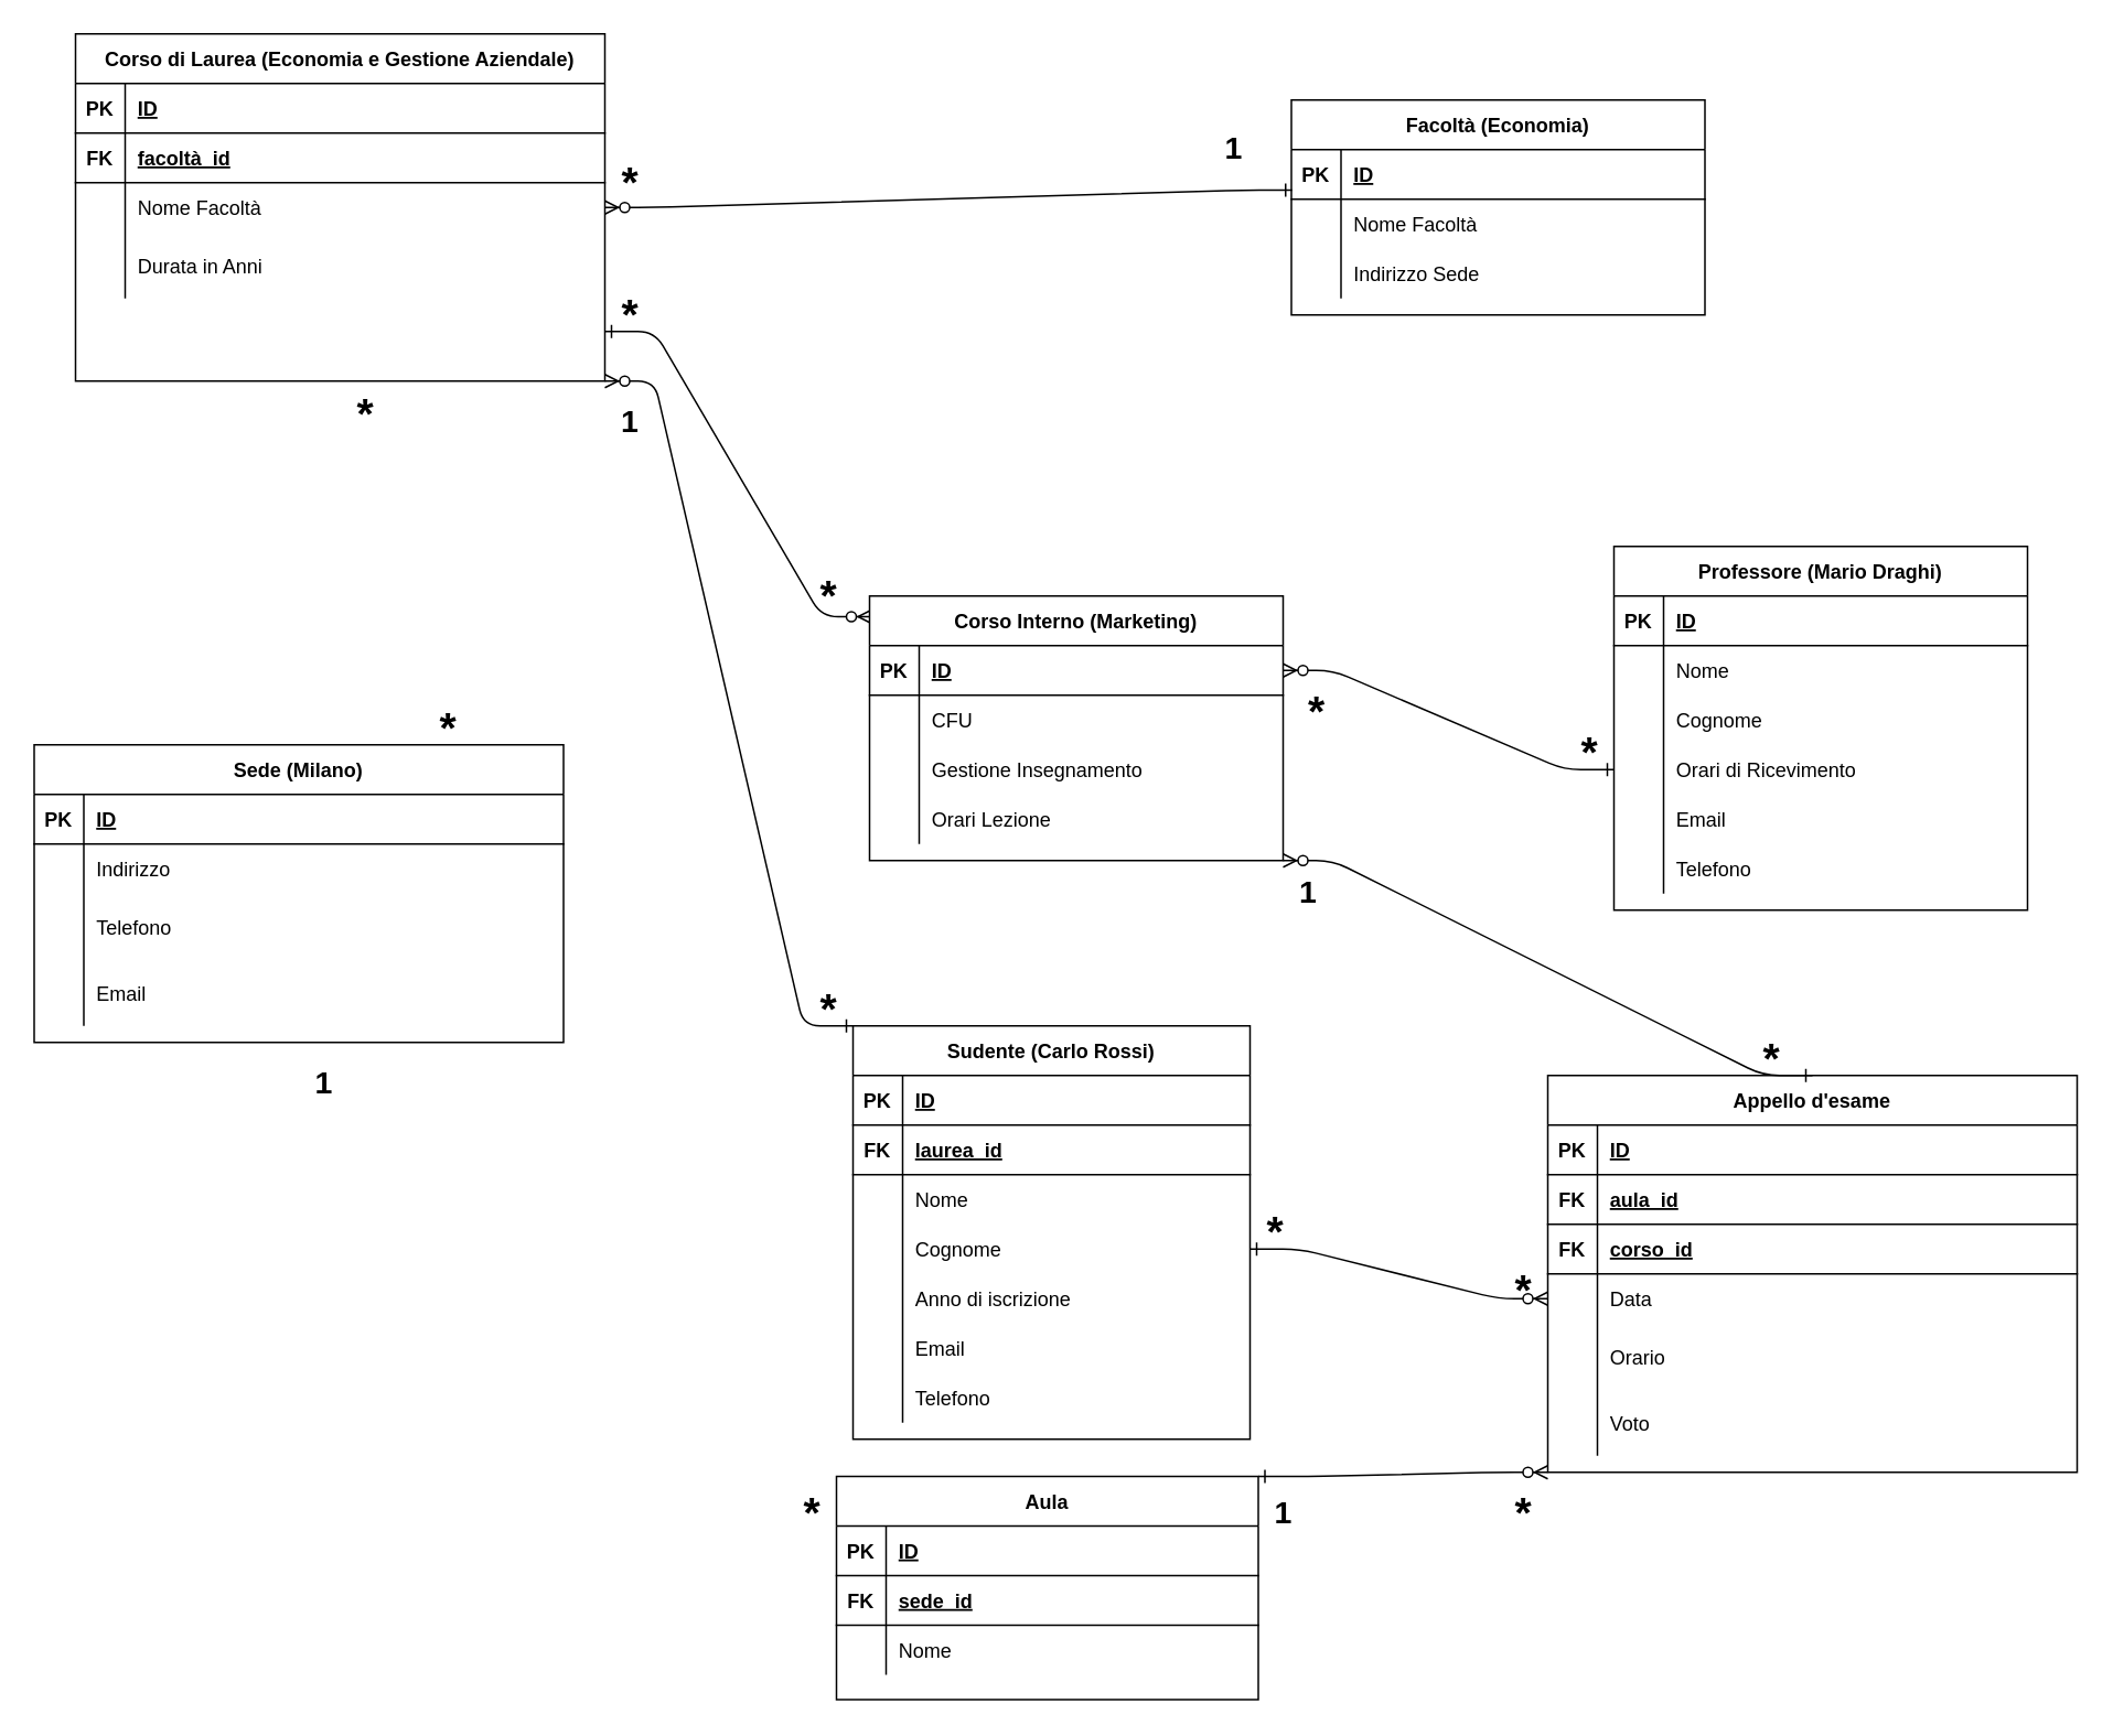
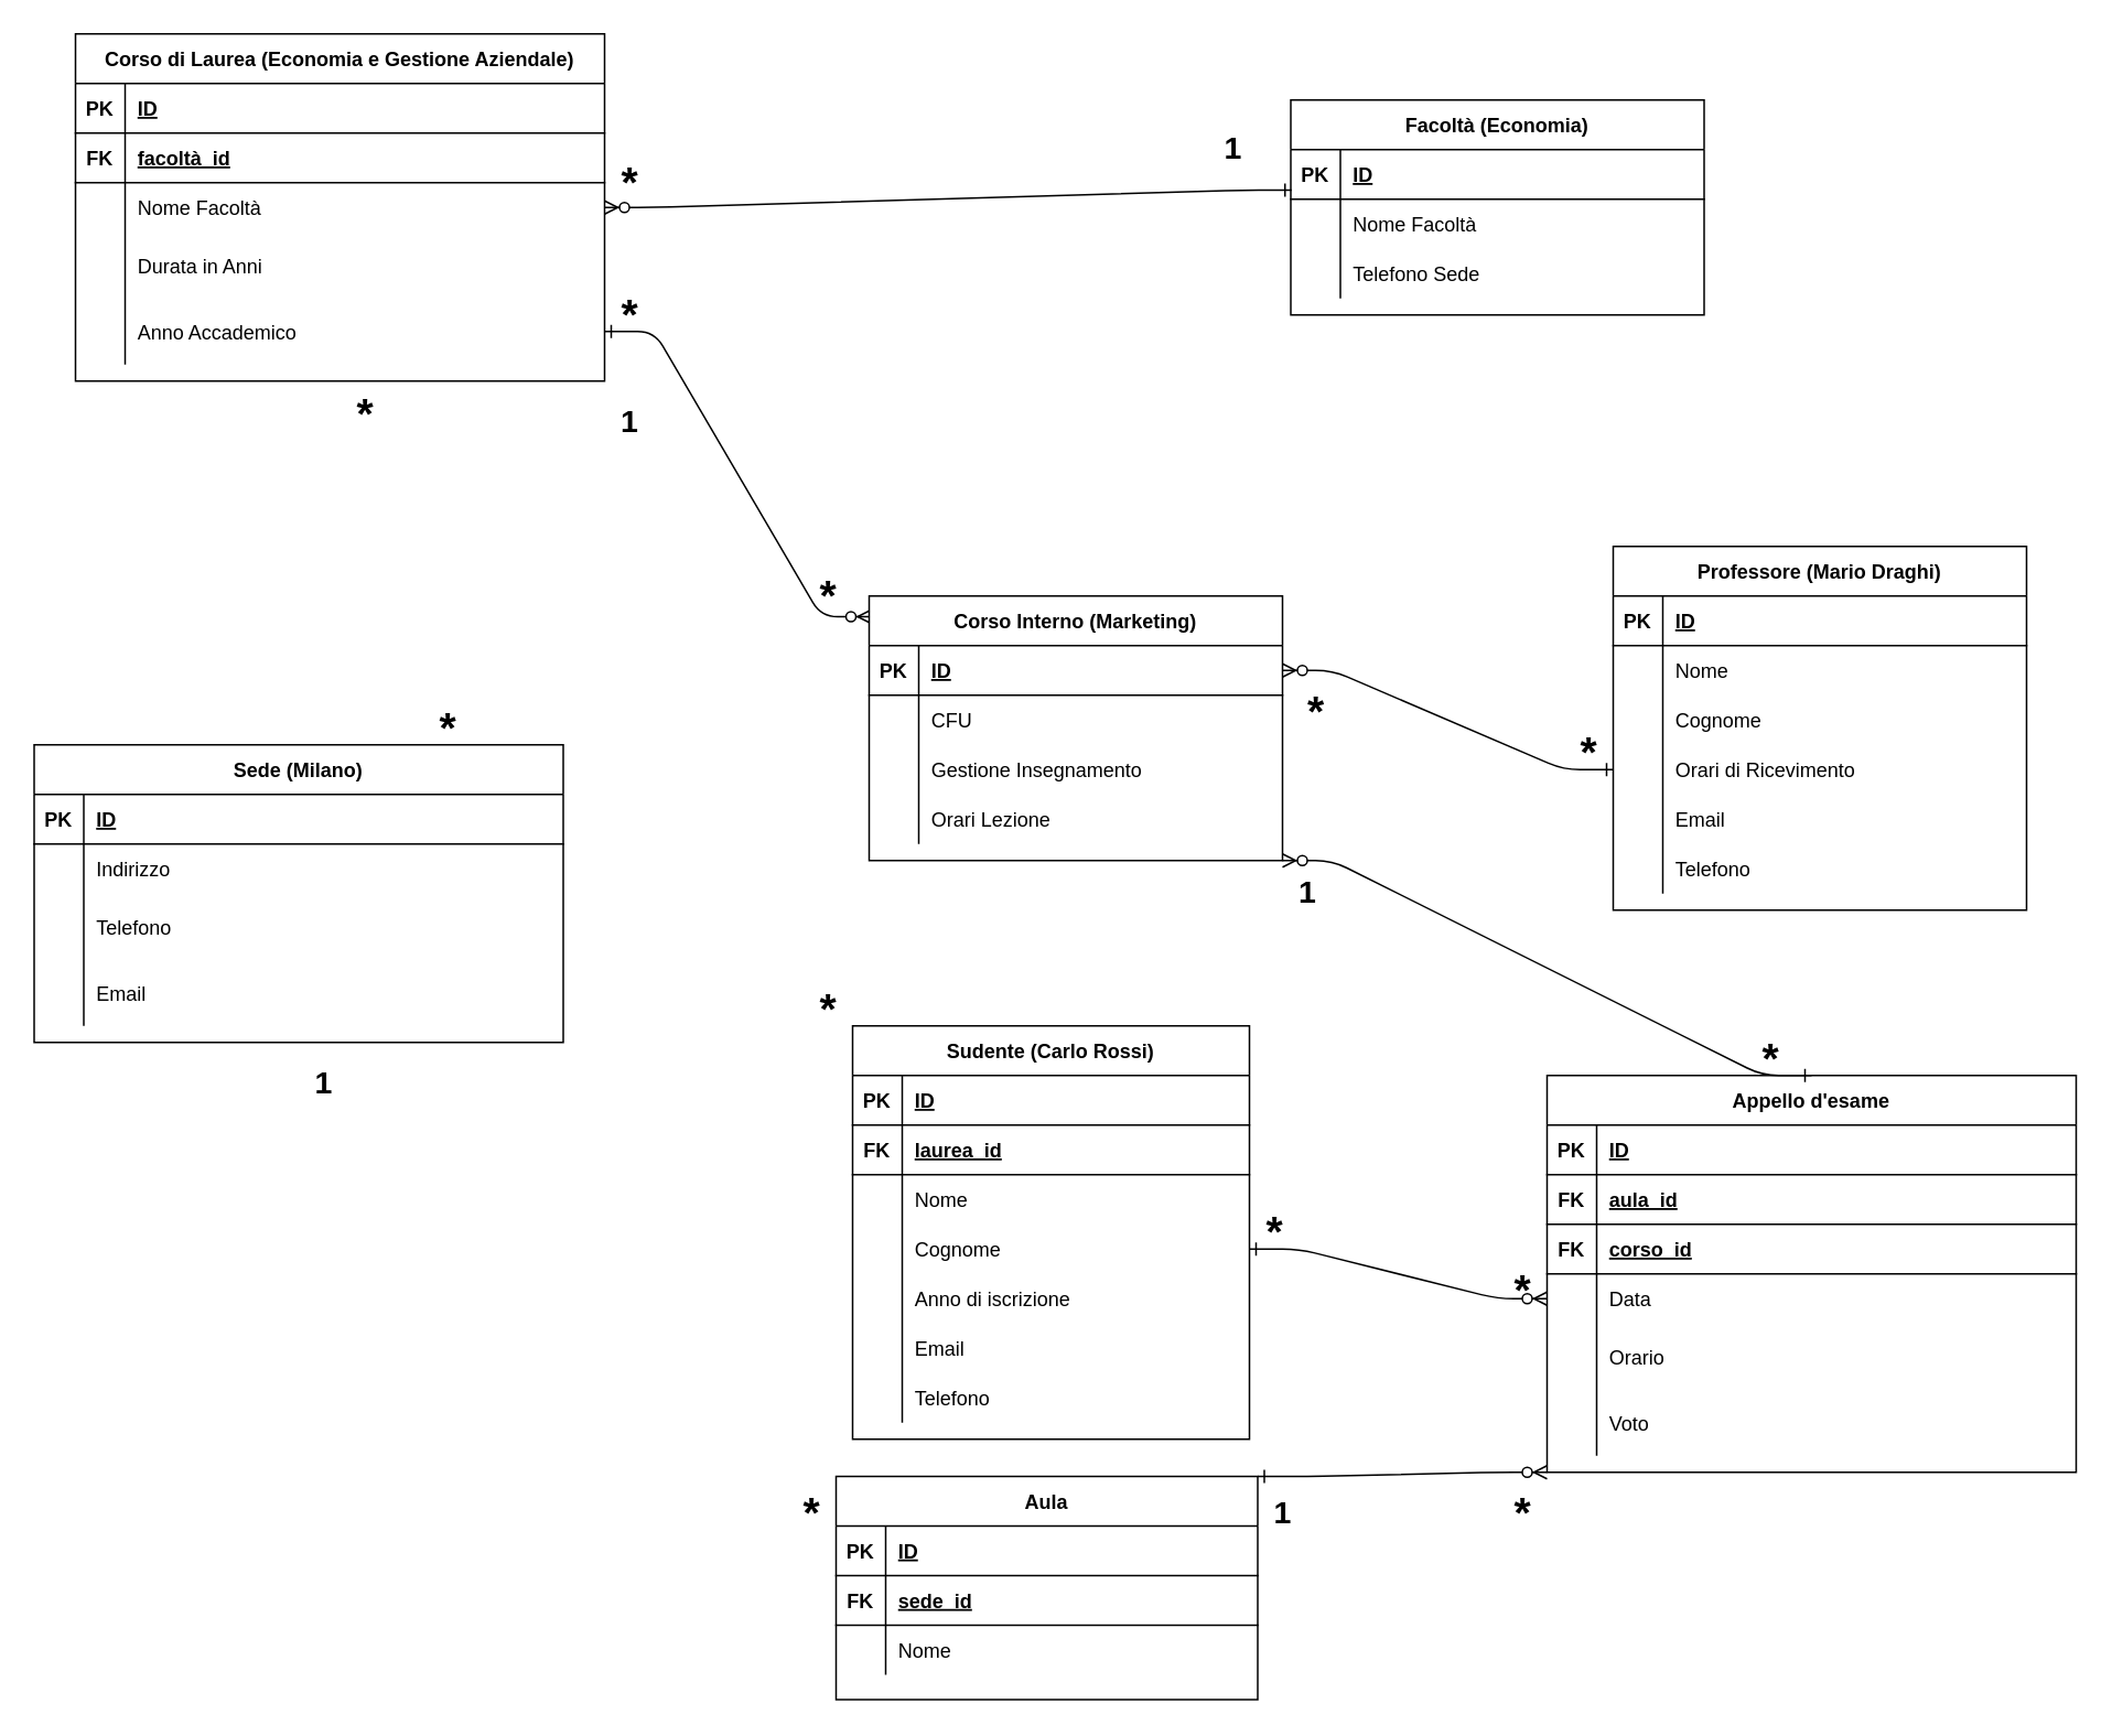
- <mxCell id="67" value="Indirizzo Sede" style="shape=partialRectangle;overflow=hidden;connectable=0;fillColor=none;top=0;left=0;bottom=0;right=0;align=left;spacingLeft=6;" parent="65" vertex="1"><mxGeometry x="30" width="220" height="30" as="geometry"><mxRectangle width="220" height="30" as="alternateBounds" /></mxGeometry></mxCell>
+ <mxCell id="67" value="Telefono Sede" style="shape=partialRectangle;overflow=hidden;connectable=0;fillColor=none;top=0;left=0;bottom=0;right=0;align=left;spacingLeft=6;" parent="65" vertex="1"><mxGeometry x="30" width="220" height="30" as="geometry"><mxRectangle width="220" height="30" as="alternateBounds" /></mxGeometry></mxCell>
+ <mxCell id="83" value="Anno Accademico" style="shape=partialRectangle;overflow=hidden;connectable=0;fillColor=none;top=0;left=0;bottom=0;right=0;align=left;spacingLeft=6;" parent="81" vertex="1"><mxGeometry x="30" width="290" height="40" as="geometry"><mxRectangle width="290" height="40" as="alternateBounds" /></mxGeometry></mxCell>
- <mxCell id="116" value="" style="edgeStyle=entityRelationEdgeStyle;endArrow=ERzeroToMany;startArrow=ERone;endFill=1;startFill=0;exitX=0;exitY=0;exitDx=0;exitDy=0;entryX=1;entryY=1;entryDx=0;entryDy=0;" parent="1" source="17" target="68" edge="1"><mxGeometry width="100" height="100" relative="1" as="geometry"><mxPoint x="670" y="780" as="sourcePoint" /><mxPoint x="335" y="260" as="targetPoint" /></mxGeometry></mxCell>
